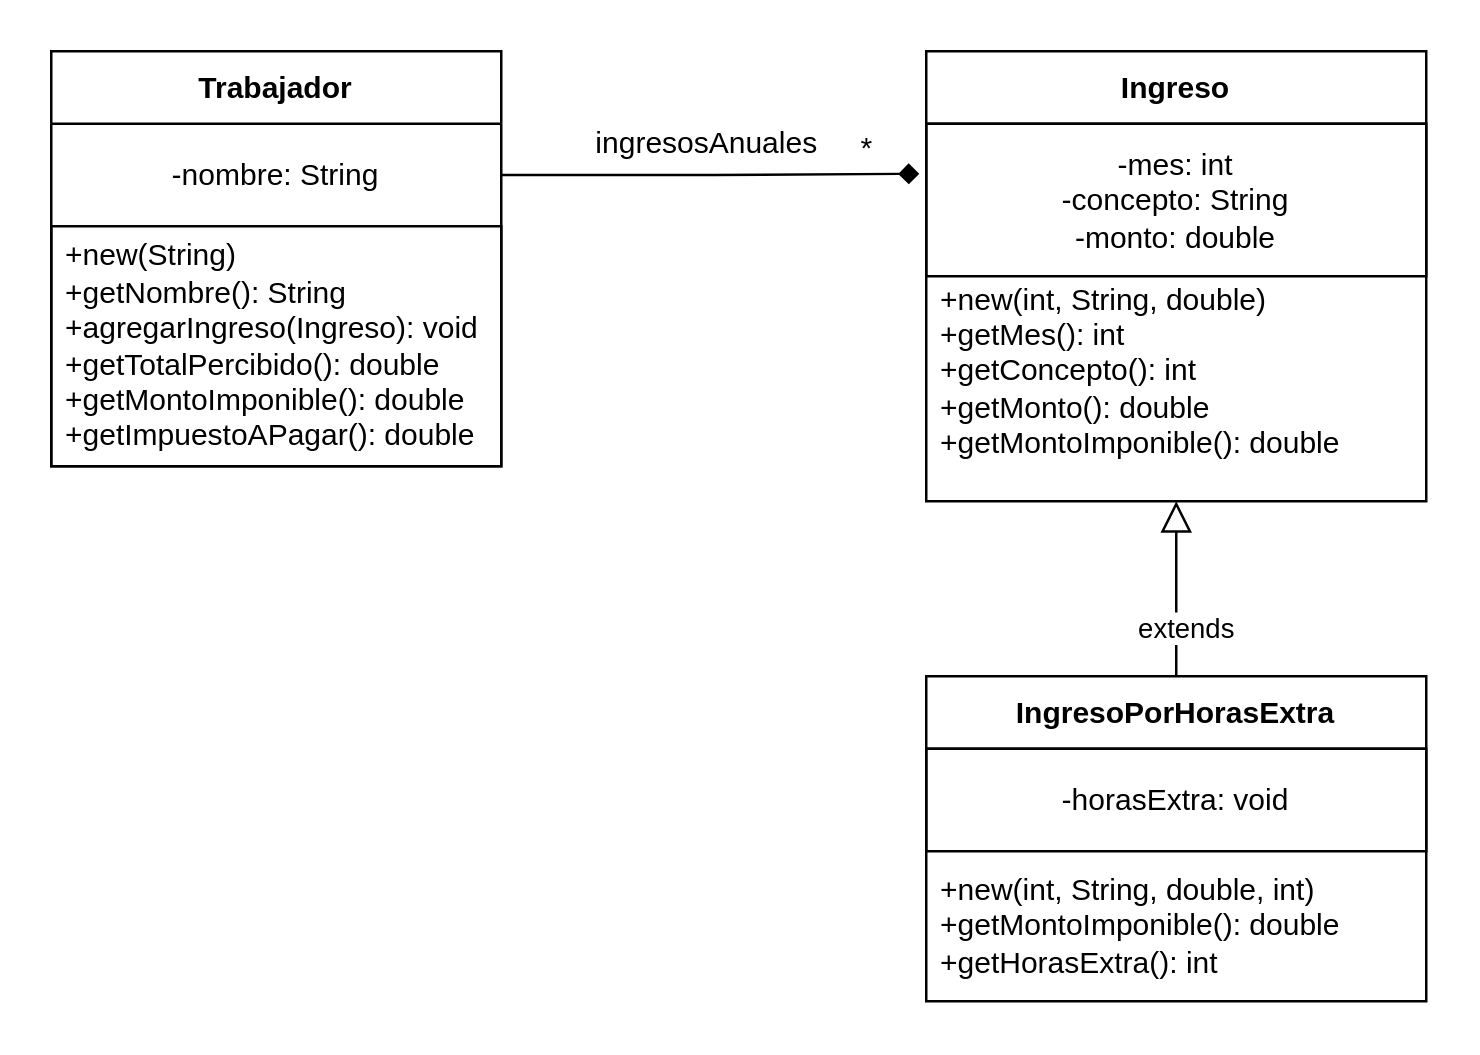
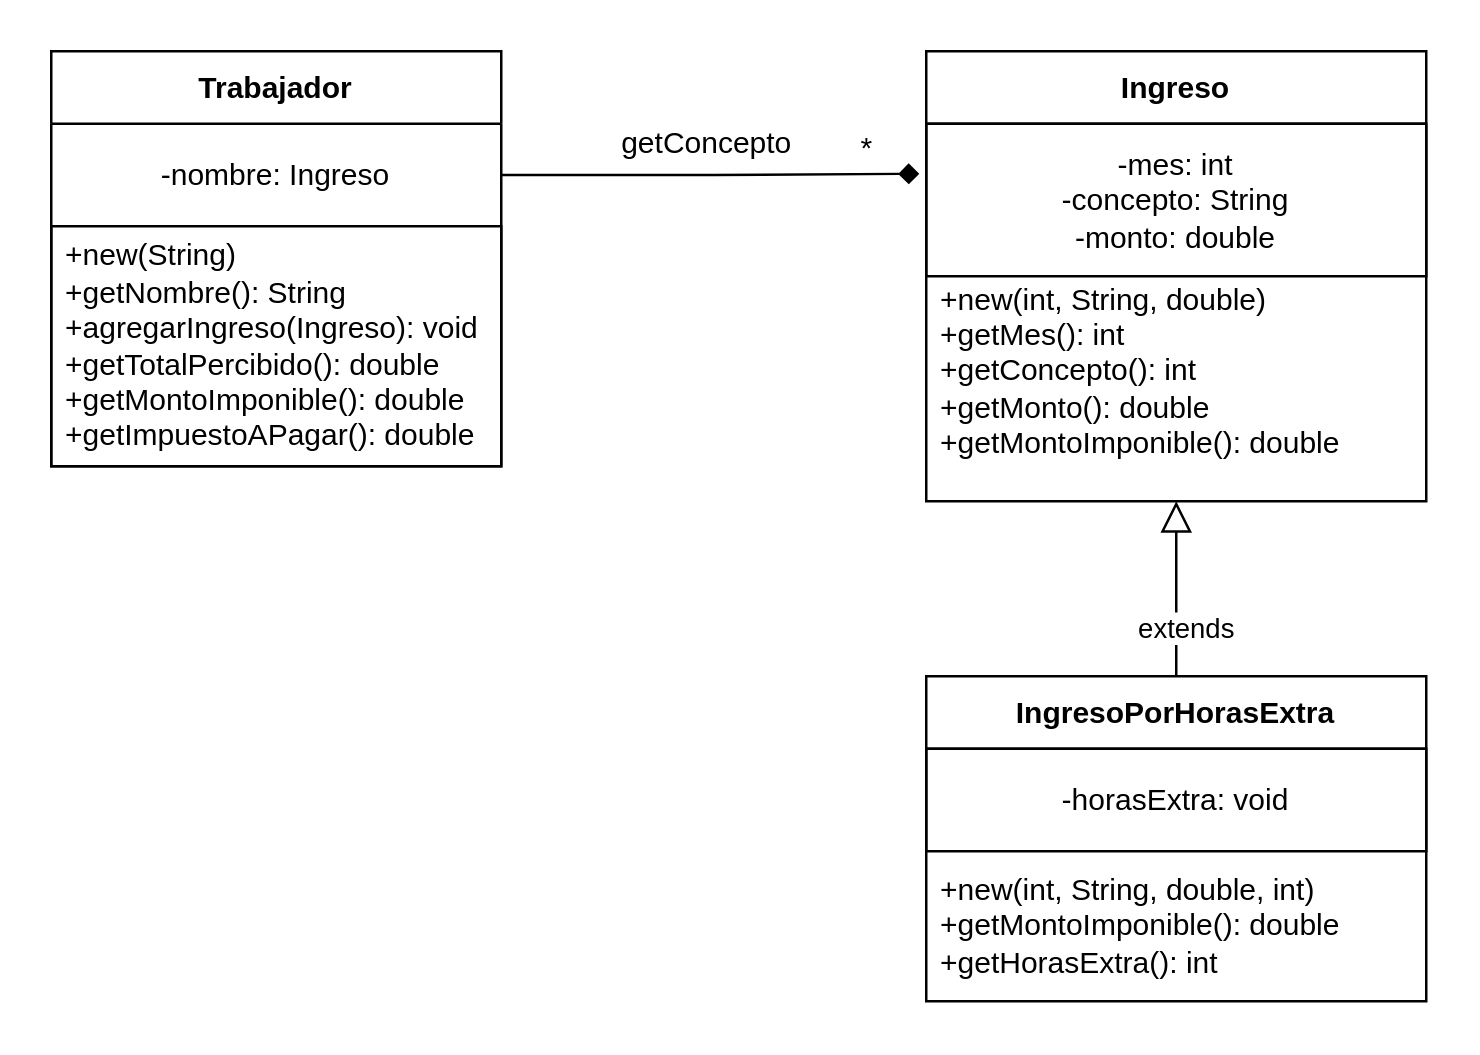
- <mxCell id="14" value="ingresosAnuales" style="text;html=1;align=center;verticalAlign=middle;resizable=0;points=[];autosize=1;strokeColor=none;fillColor=none;" vertex="1" parent="1"><mxGeometry x="227" y="42" width="110" height="30" as="geometry" /></mxCell>
+ <mxCell id="14" value="getConcepto" style="text;html=1;align=center;verticalAlign=middle;resizable=0;points=[];autosize=1;strokeColor=none;fillColor=none;" vertex="1" parent="1"><mxGeometry x="227" y="42" width="110" height="30" as="geometry" /></mxCell>
- <mxCell id="11" value="-nombre: String" style="text;html=1;strokeColor=none;fillColor=none;align=center;verticalAlign=middle;spacingLeft=4;spacingRight=4;overflow=hidden;rotatable=0;points=[[0,0.5],[1,0.5]];portConstraint=eastwest;whiteSpace=wrap;" vertex="1" parent="10"><mxGeometry y="29" width="180" height="41" as="geometry" /></mxCell>
+ <mxCell id="11" value="-nombre: Ingreso" style="text;html=1;strokeColor=none;fillColor=none;align=center;verticalAlign=middle;spacingLeft=4;spacingRight=4;overflow=hidden;rotatable=0;points=[[0,0.5],[1,0.5]];portConstraint=eastwest;whiteSpace=wrap;" vertex="1" parent="10"><mxGeometry y="29" width="180" height="41" as="geometry" /></mxCell>
